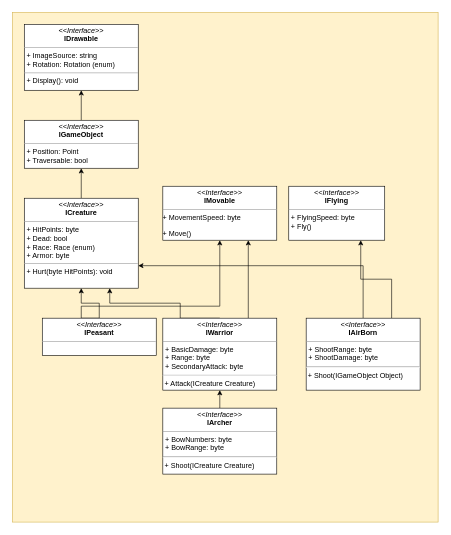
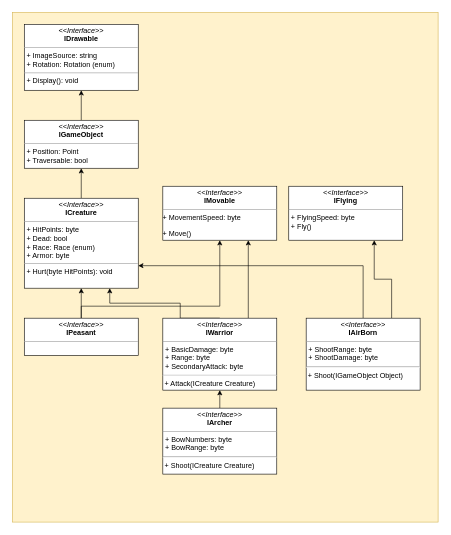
- <mxCell id="9" value="&lt;p style=&quot;margin: 0px ; margin-top: 4px ; text-align: center&quot;&gt;&lt;i&gt;&amp;lt;&amp;lt;Interface&amp;gt;&amp;gt;&lt;/i&gt;&lt;br&gt;&lt;b&gt;IFlying&lt;/b&gt;&lt;/p&gt;&lt;hr size=&quot;1&quot;&gt;&lt;p style=&quot;margin: 0px ; margin-left: 4px&quot;&gt;+ FlyingSpeed: byte&lt;/p&gt;&lt;p style=&quot;margin: 0px ; margin-left: 4px&quot;&gt;+ Fly()&lt;/p&gt;" style="verticalAlign=top;align=left;overflow=fill;fontSize=12;fontFamily=Helvetica;html=1;" vertex="1" parent="1"><mxGeometry x="481" y="310" width="160" height="90" as="geometry" /></mxCell>
+ <mxCell id="9" value="&lt;p style=&quot;margin: 0px ; margin-top: 4px ; text-align: center&quot;&gt;&lt;i&gt;&amp;lt;&amp;lt;Interface&amp;gt;&amp;gt;&lt;/i&gt;&lt;br&gt;&lt;b&gt;IFlying&lt;/b&gt;&lt;/p&gt;&lt;hr size=&quot;1&quot;&gt;&lt;p style=&quot;margin: 0px ; margin-left: 4px&quot;&gt;+ FlyingSpeed: byte&lt;/p&gt;&lt;p style=&quot;margin: 0px ; margin-left: 4px&quot;&gt;+ Fly()&lt;/p&gt;" style="verticalAlign=top;align=left;overflow=fill;fontSize=12;fontFamily=Helvetica;html=1;" vertex="1" parent="1"><mxGeometry x="481" y="310" width="190" height="90" as="geometry" /></mxCell>
- <mxCell id="12" value="&lt;p style=&quot;margin: 0px ; margin-top: 4px ; text-align: center&quot;&gt;&lt;i&gt;&amp;lt;&amp;lt;Interface&amp;gt;&amp;gt;&lt;/i&gt;&lt;br&gt;&lt;b&gt;IPeasant&lt;/b&gt;&lt;/p&gt;&lt;hr size=&quot;1&quot;&gt;&lt;p style=&quot;margin: 0px ; margin-left: 4px&quot;&gt;&lt;br&gt;&lt;/p&gt;" style="verticalAlign=top;align=left;overflow=fill;fontSize=12;fontFamily=Helvetica;html=1;" vertex="1" parent="1"><mxGeometry x="70" y="530" width="190" height="62" as="geometry" /></mxCell>
+ <mxCell id="12" value="&lt;p style=&quot;margin: 0px ; margin-top: 4px ; text-align: center&quot;&gt;&lt;i&gt;&amp;lt;&amp;lt;Interface&amp;gt;&amp;gt;&lt;/i&gt;&lt;br&gt;&lt;b&gt;IPeasant&lt;/b&gt;&lt;/p&gt;&lt;hr size=&quot;1&quot;&gt;&lt;p style=&quot;margin: 0px ; margin-left: 4px&quot;&gt;&lt;br&gt;&lt;/p&gt;" style="verticalAlign=top;align=left;overflow=fill;fontSize=12;fontFamily=Helvetica;html=1;" vertex="1" parent="1"><mxGeometry x="40" y="530" width="190" height="62" as="geometry" /></mxCell>
